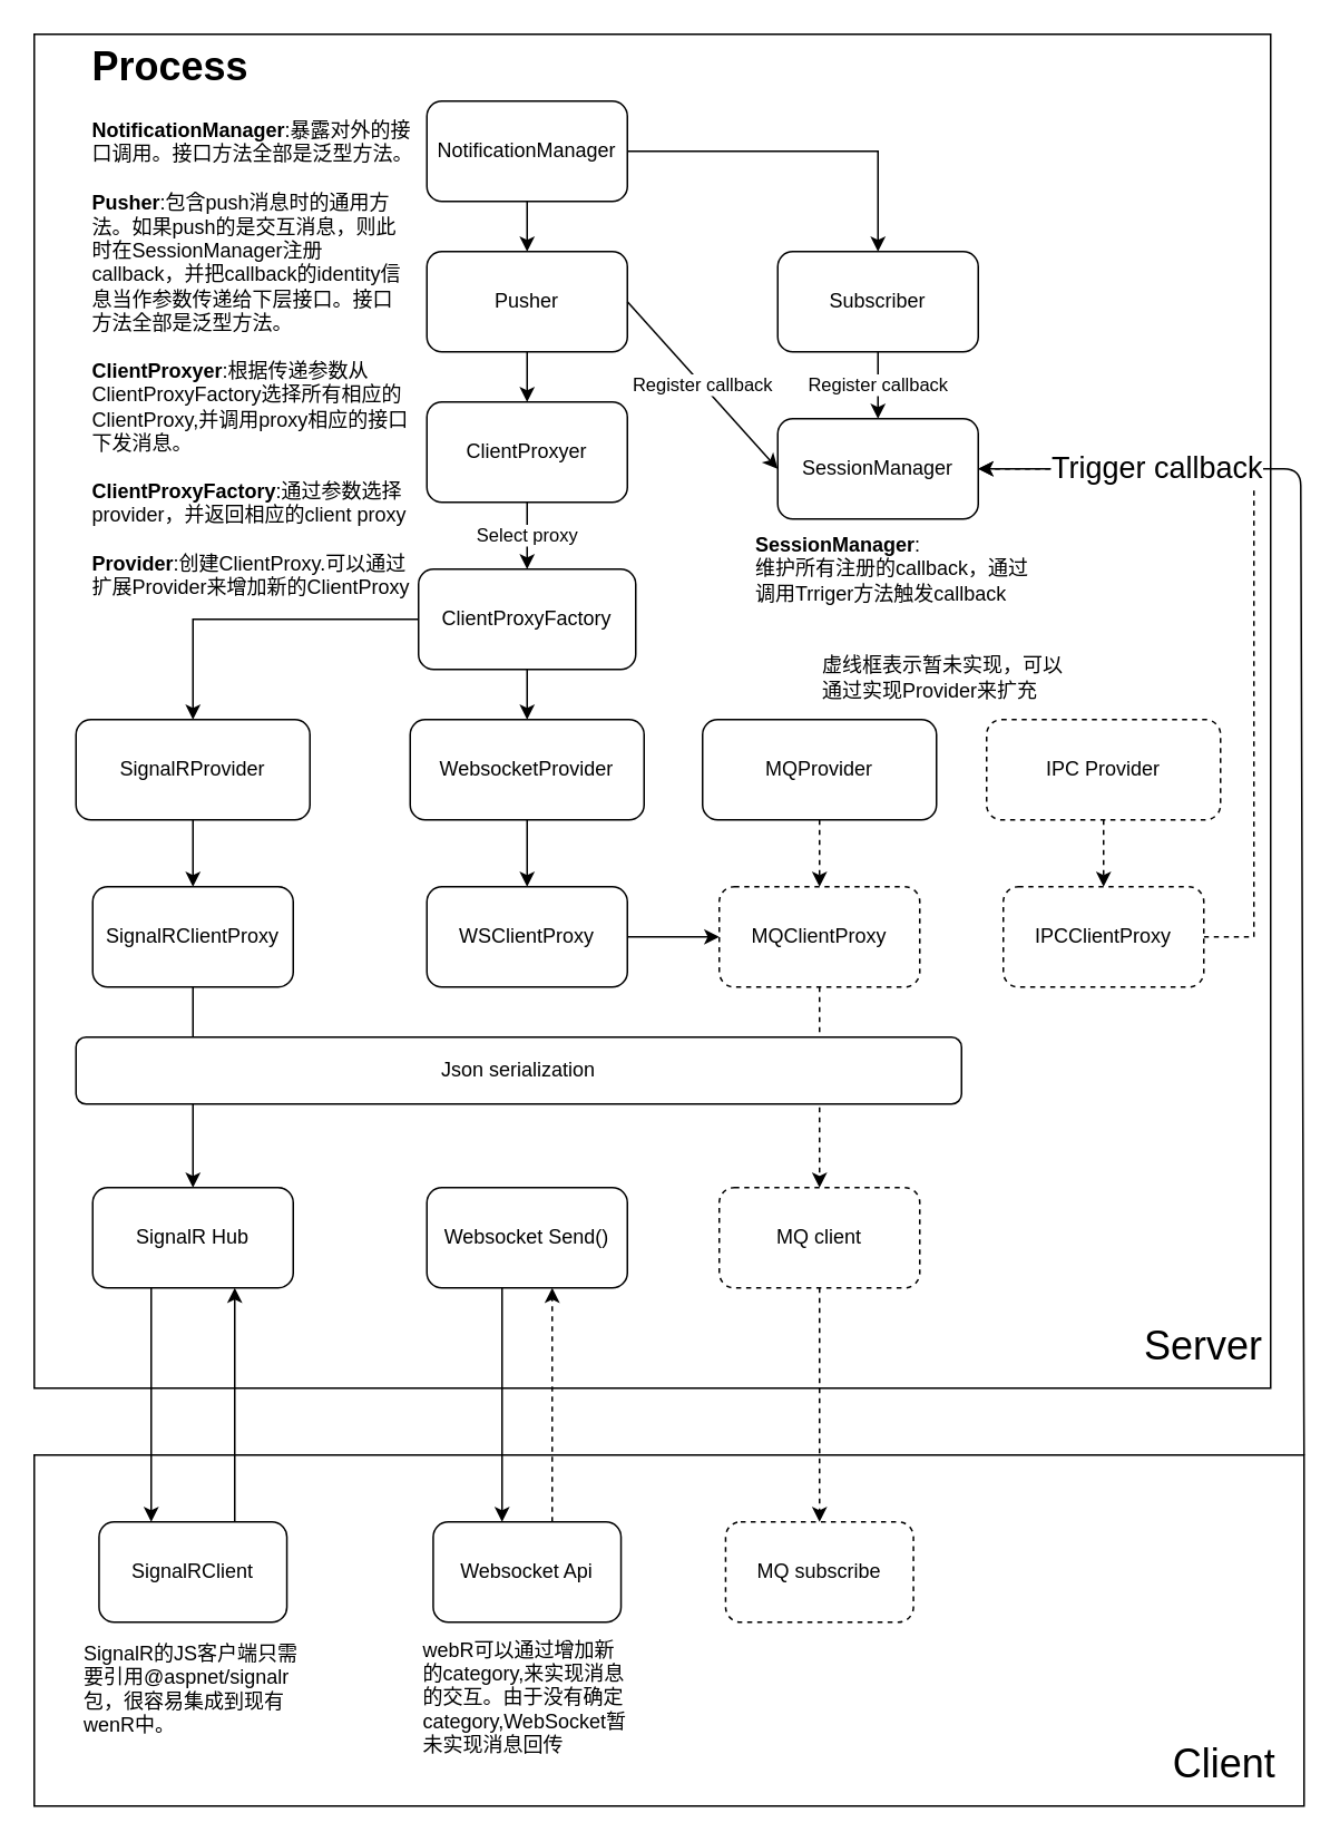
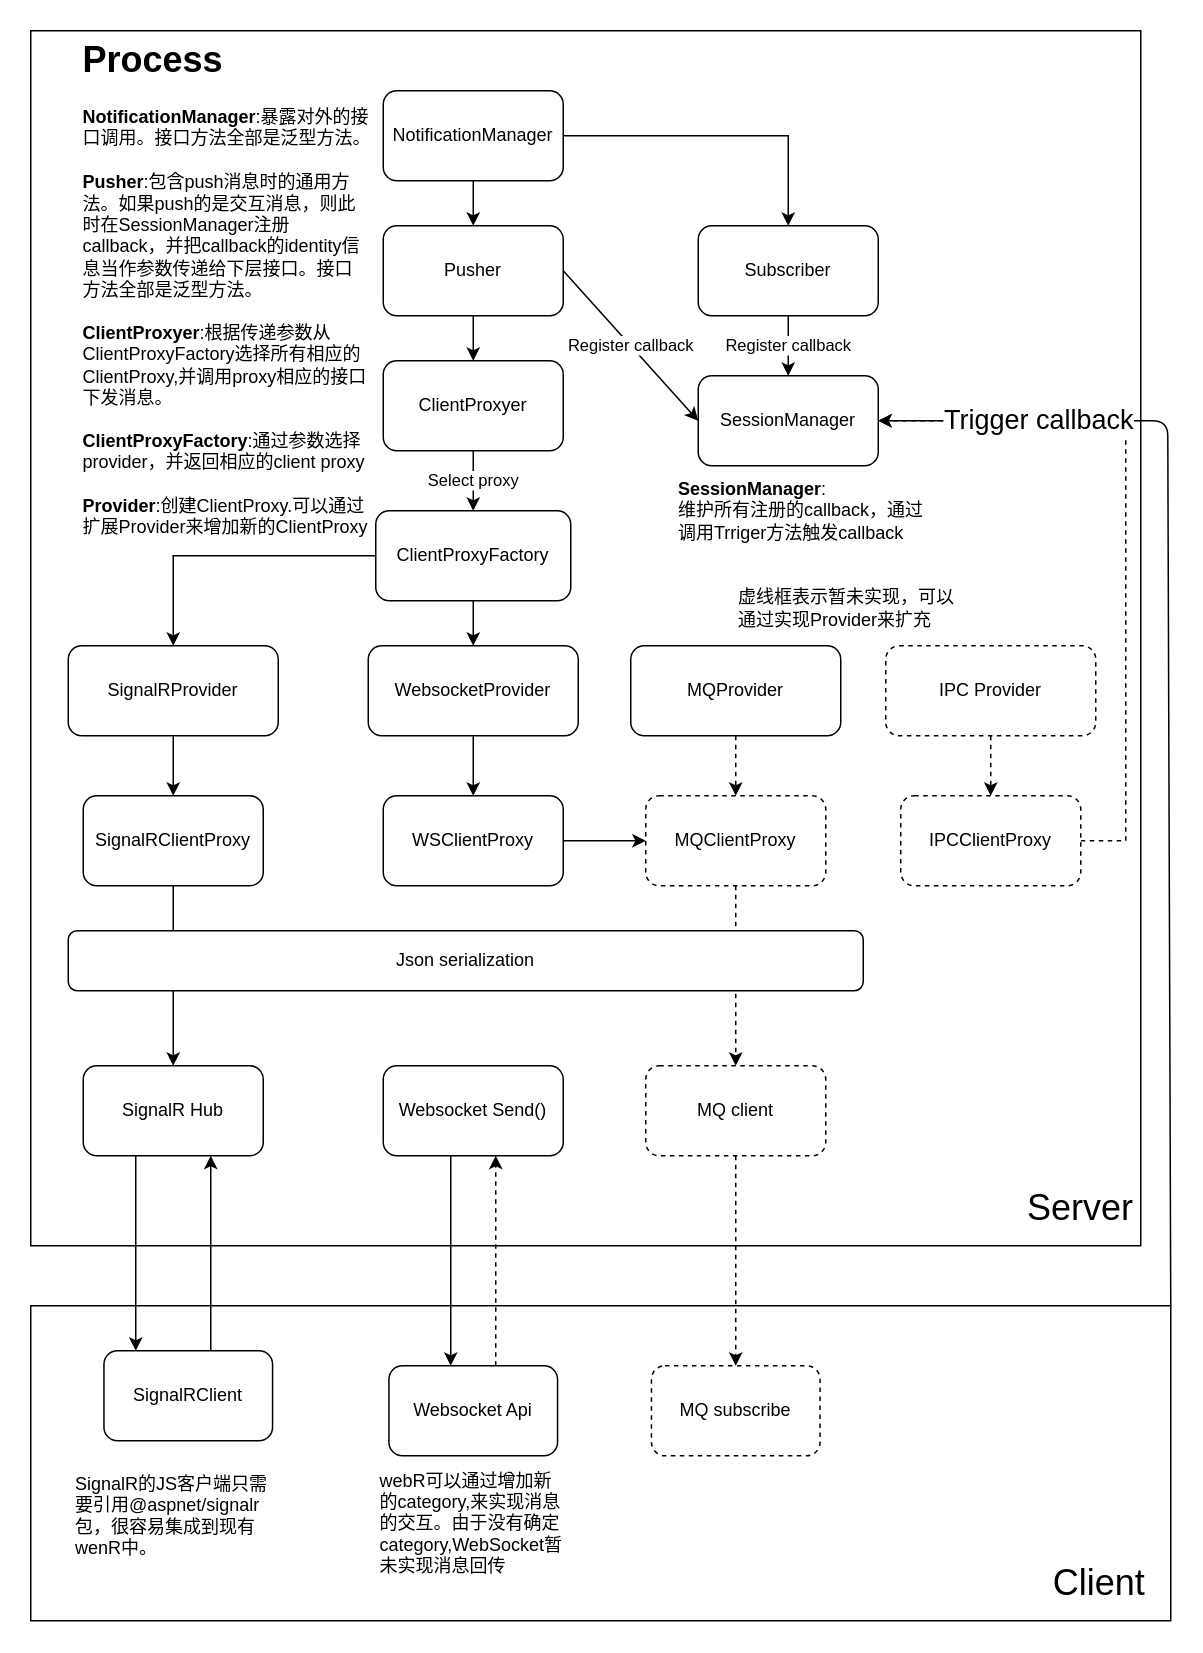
- <mxCell id="4" value="SignalRClient" style="whiteSpace=wrap;html=1;rounded=1;" vertex="1" parent="2"><mxGeometry x="38.798" y="40" width="112.405" height="60" as="geometry" /></mxCell>
+ <mxCell id="4" value="SignalRClient" style="whiteSpace=wrap;html=1;rounded=1;" vertex="1" parent="2"><mxGeometry x="48.798" y="30" width="112.405" height="60" as="geometry" /></mxCell>
